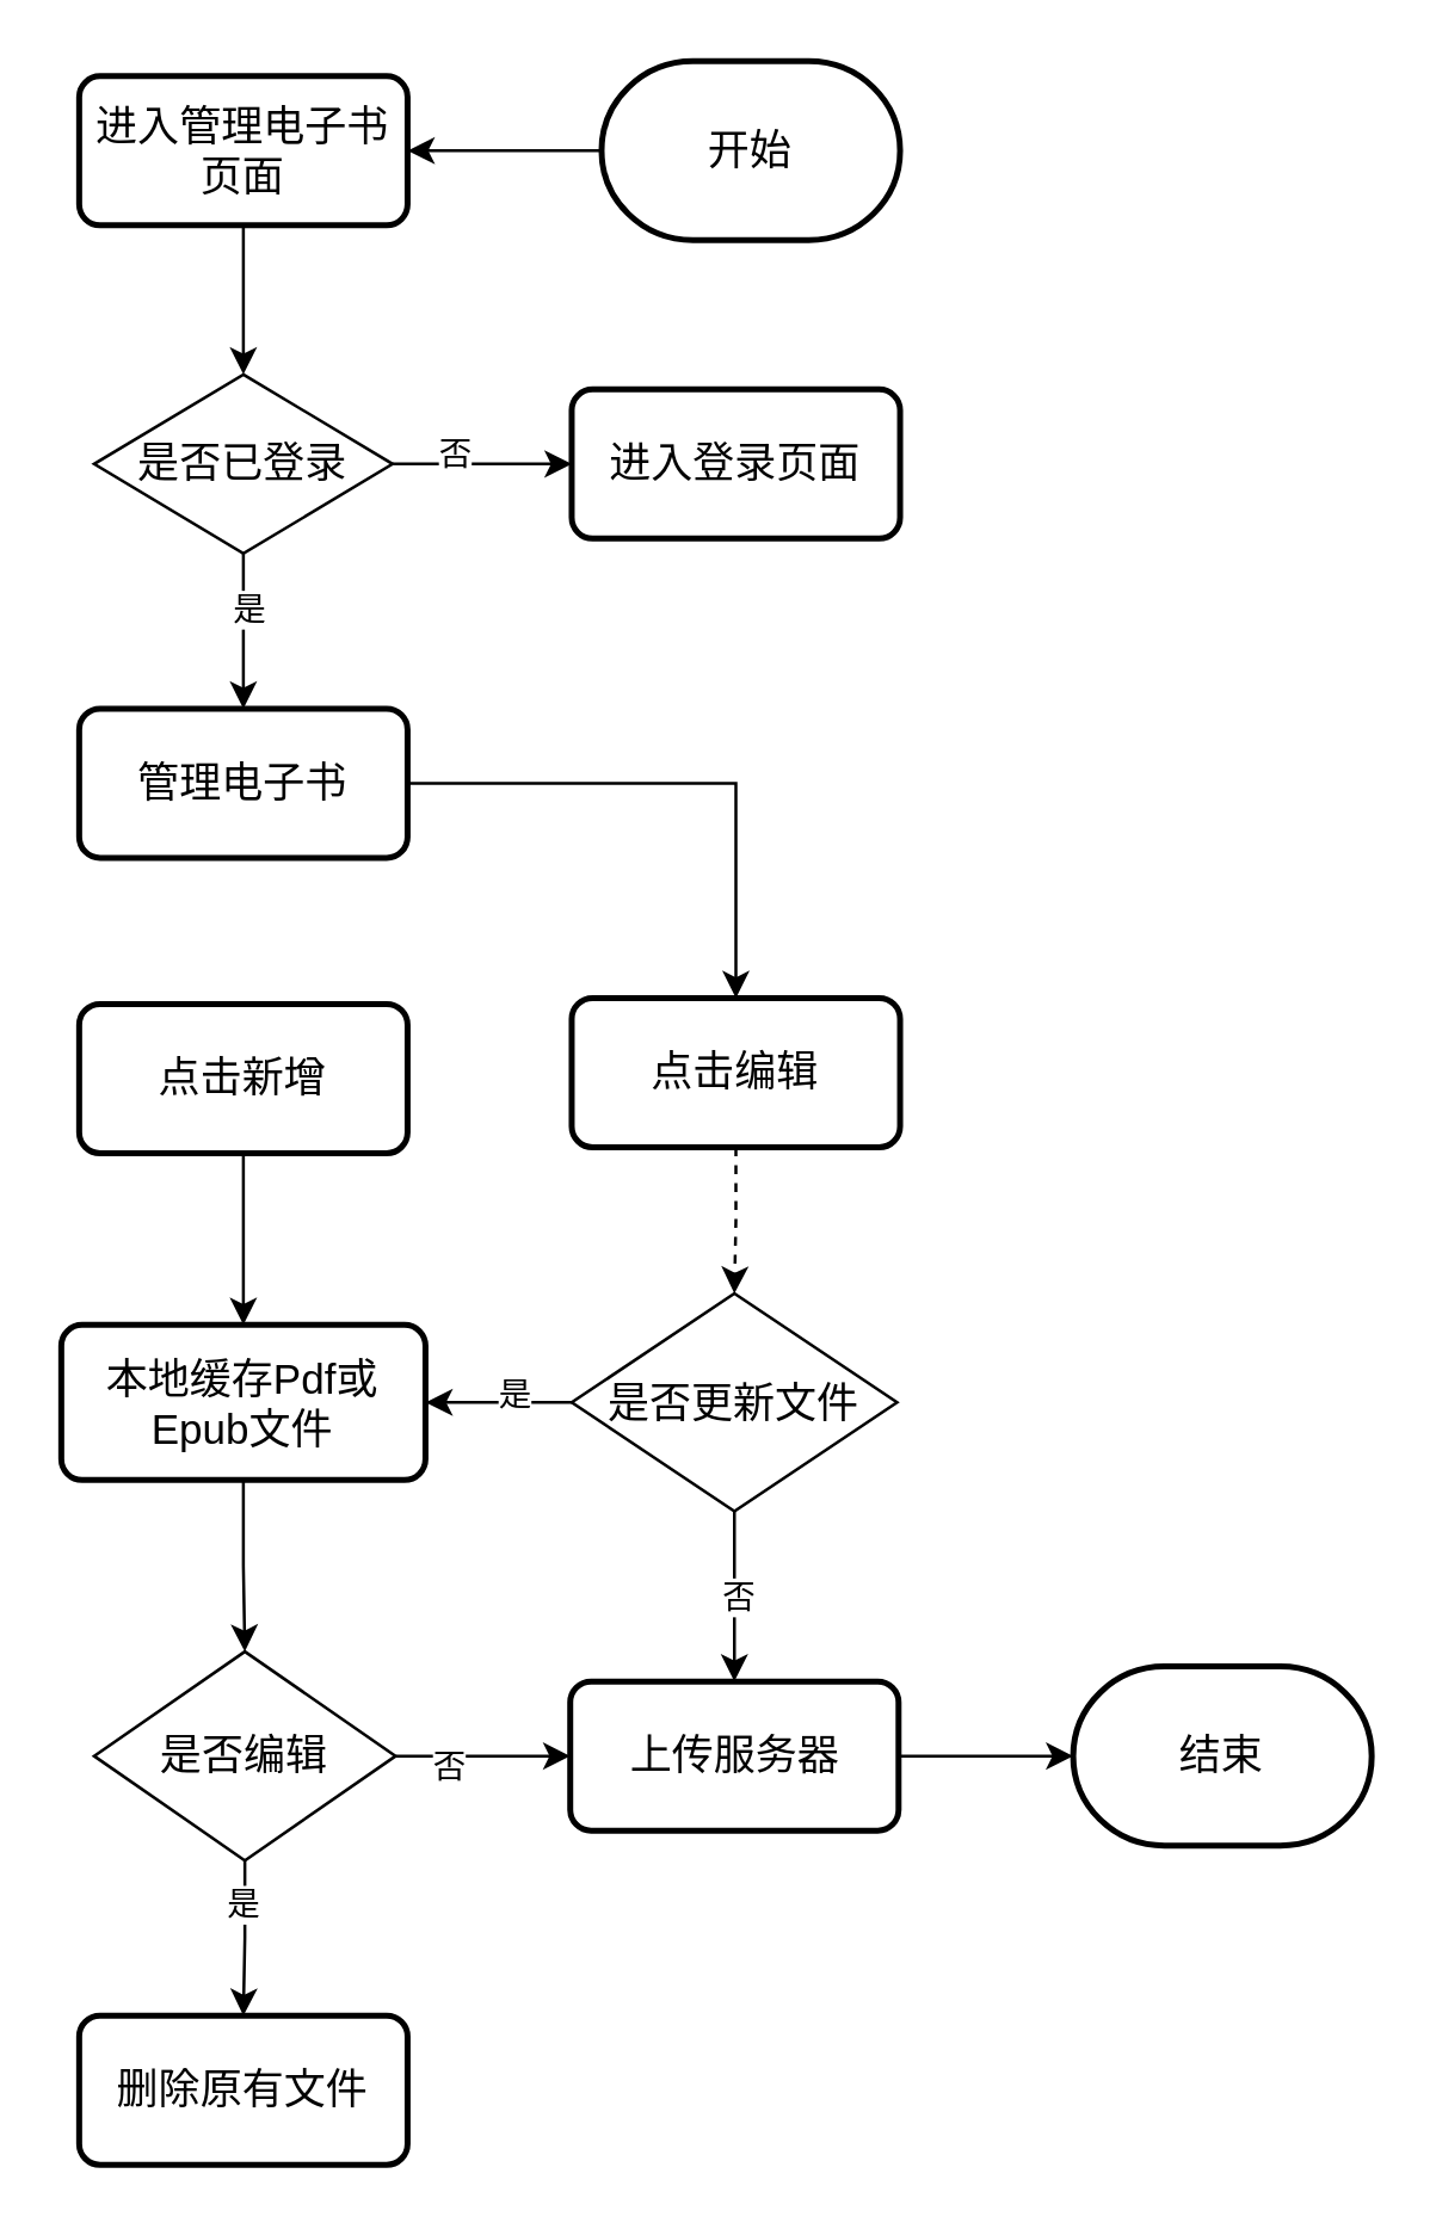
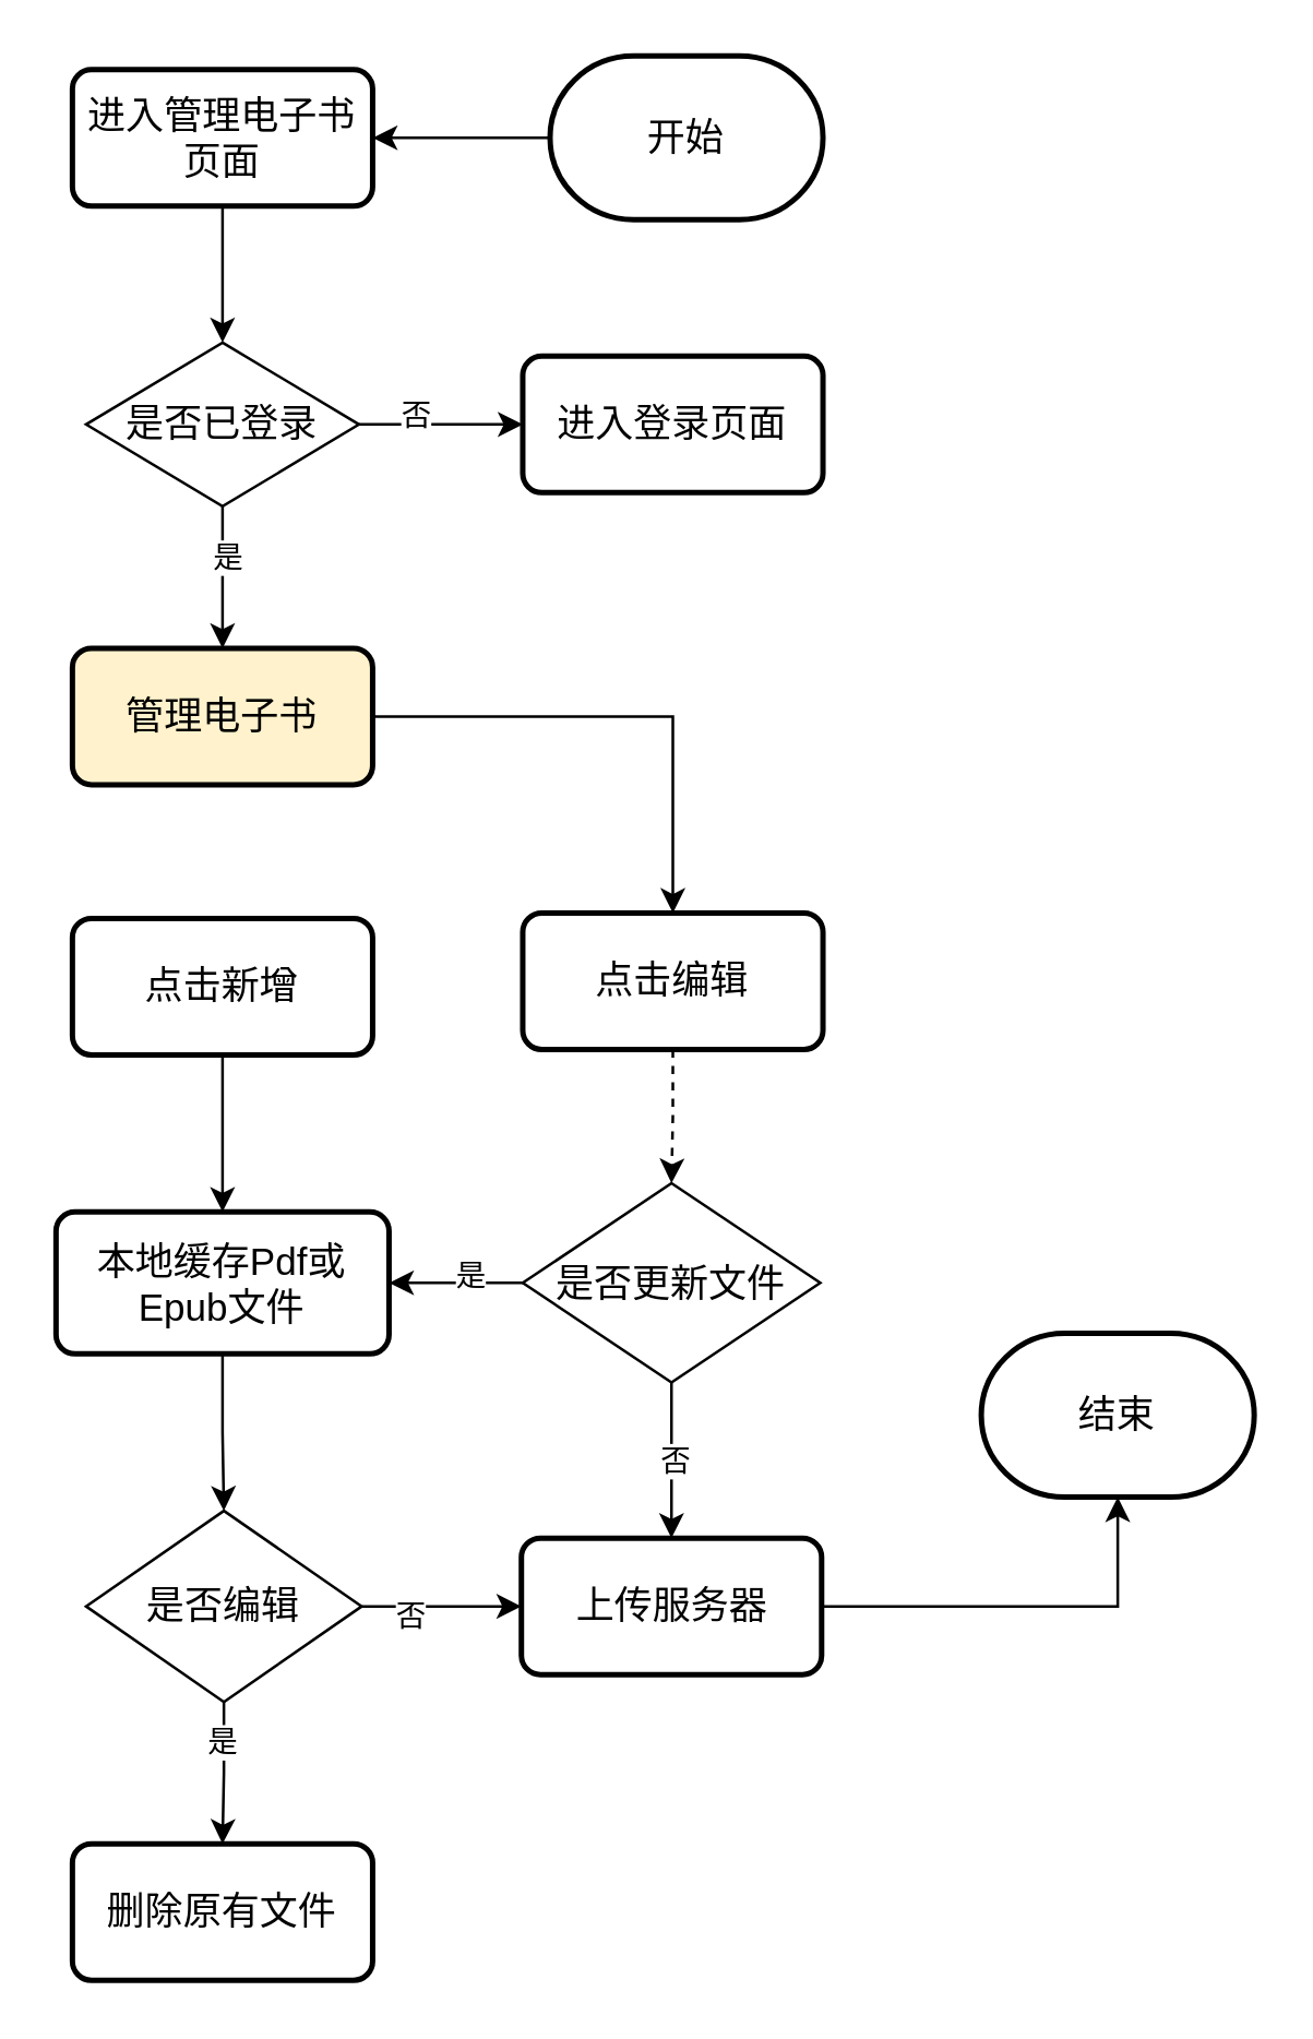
- <mxCell id="14" value="管理电子书" style="rounded=1;whiteSpace=wrap;html=1;absoluteArcSize=1;arcSize=14;strokeWidth=2;fontSize=14;" vertex="1" parent="1"><mxGeometry x="26" y="237" width="110" height="50" as="geometry" /></mxCell>
+ <mxCell id="14" value="管理电子书" style="rounded=1;whiteSpace=wrap;html=1;absoluteArcSize=1;arcSize=14;strokeWidth=2;fontSize=14;fillColor=#fff2cc;" vertex="1" parent="1"><mxGeometry x="26" y="237" width="110" height="50" as="geometry" /></mxCell>
- <mxCell id="4" value="结束" style="strokeWidth=2;html=1;shape=mxgraph.flowchart.terminator;whiteSpace=wrap;fontSize=14;" vertex="1" parent="1"><mxGeometry x="359" y="558" width="100" height="60" as="geometry" /></mxCell>
+ <mxCell id="4" value="结束" style="strokeWidth=2;html=1;shape=mxgraph.flowchart.terminator;whiteSpace=wrap;fontSize=14;" vertex="1" parent="1"><mxGeometry x="359" y="488" width="100" height="60" as="geometry" /></mxCell>
